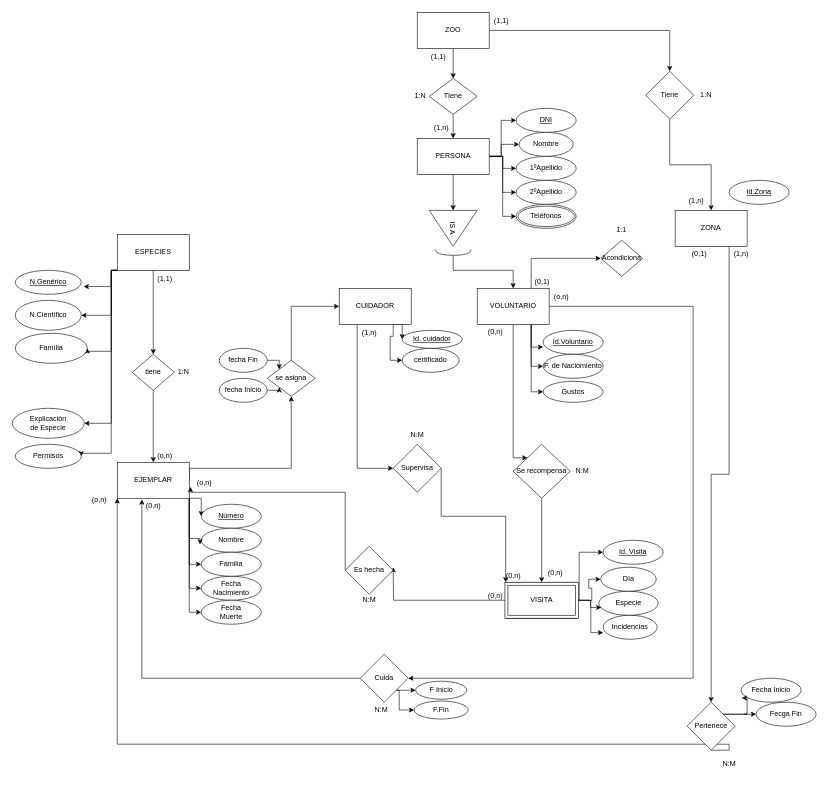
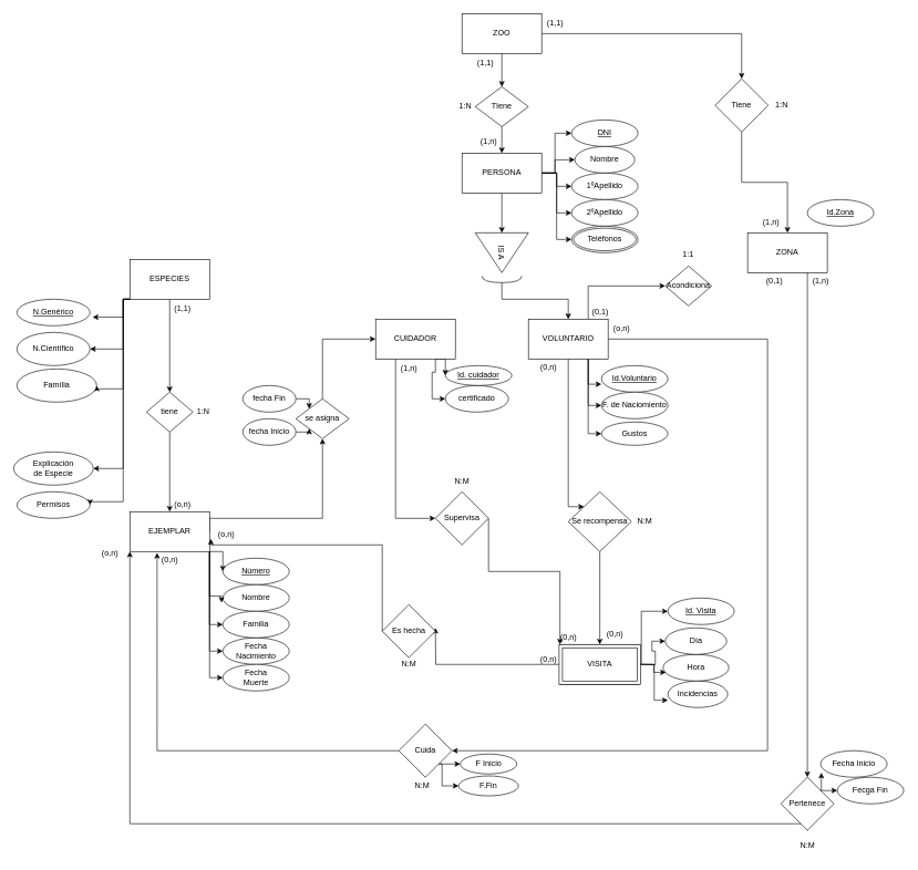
- <mxCell id="71" value="Especie" style="ellipse;whiteSpace=wrap;html=1;" vertex="1" parent="1"><mxGeometry x="997.75" y="985" width="99" height="40" as="geometry" /></mxCell>
+ <mxCell id="71" value="Hora" style="ellipse;whiteSpace=wrap;html=1;" vertex="1" parent="1"><mxGeometry x="997.75" y="985" width="99" height="40" as="geometry" /></mxCell>
- <mxCell id="123" value="Pertenece" style="rhombus;whiteSpace=wrap;html=1;" vertex="1" parent="1"><mxGeometry x="1145" y="1170" width="80" height="80" as="geometry" /></mxCell>
+ <mxCell id="123" value="Pertenece" style="rhombus;whiteSpace=wrap;html=1;" vertex="1" parent="1"><mxGeometry x="1175" y="1170" width="80" height="80" as="geometry" /></mxCell>
